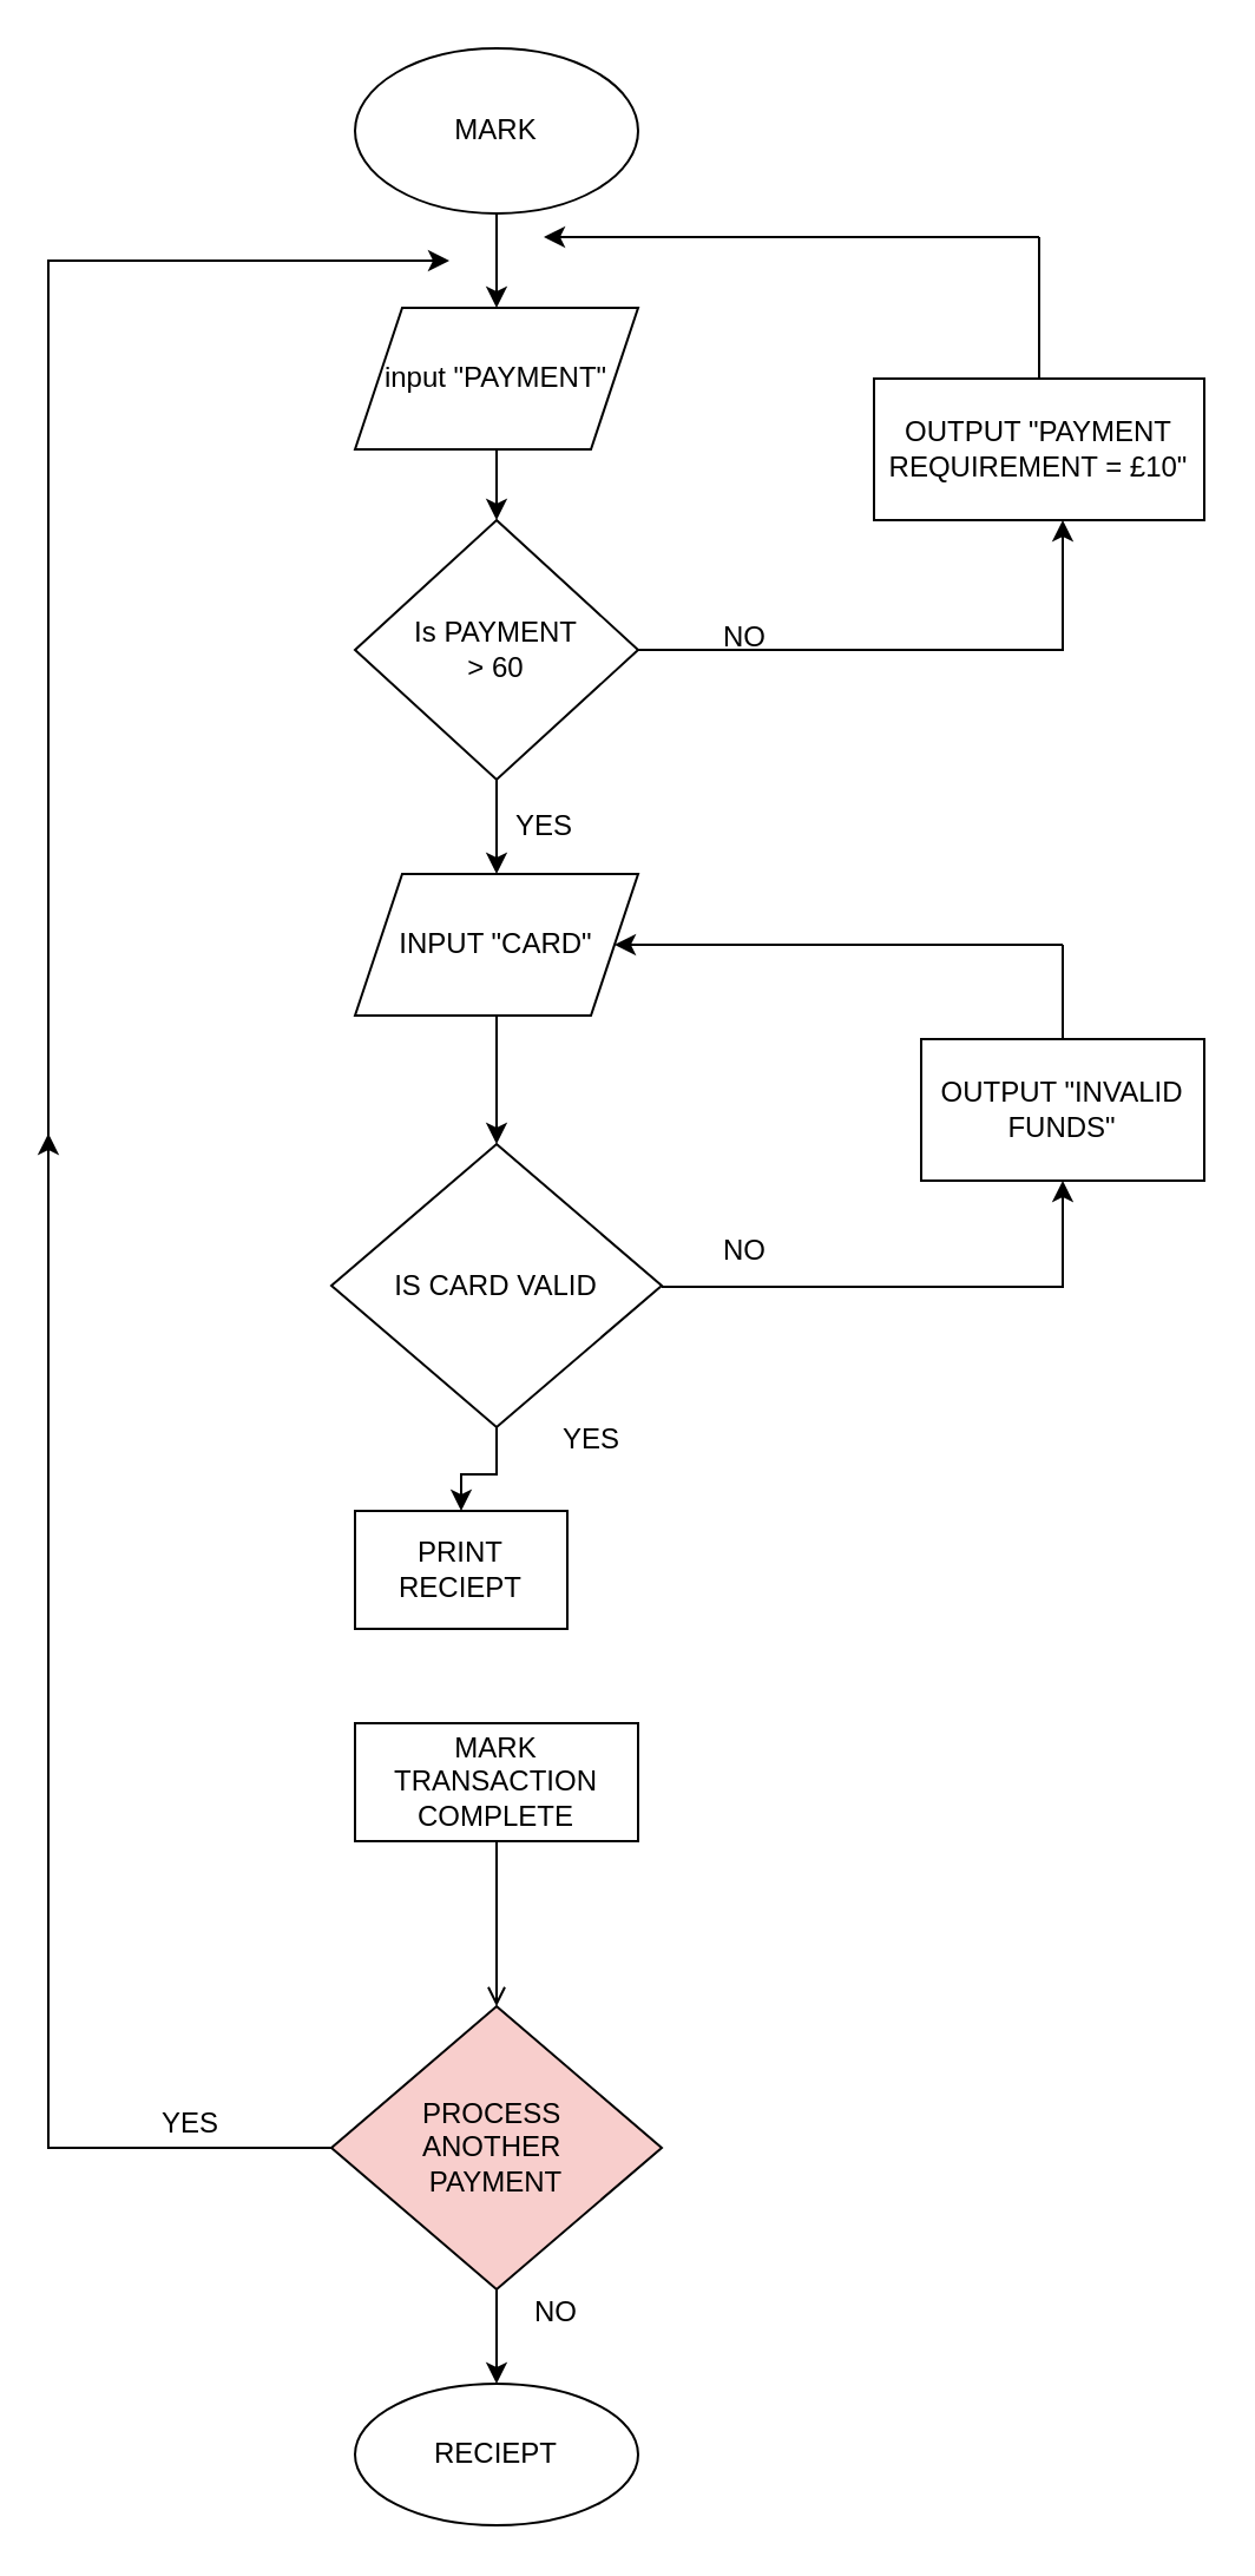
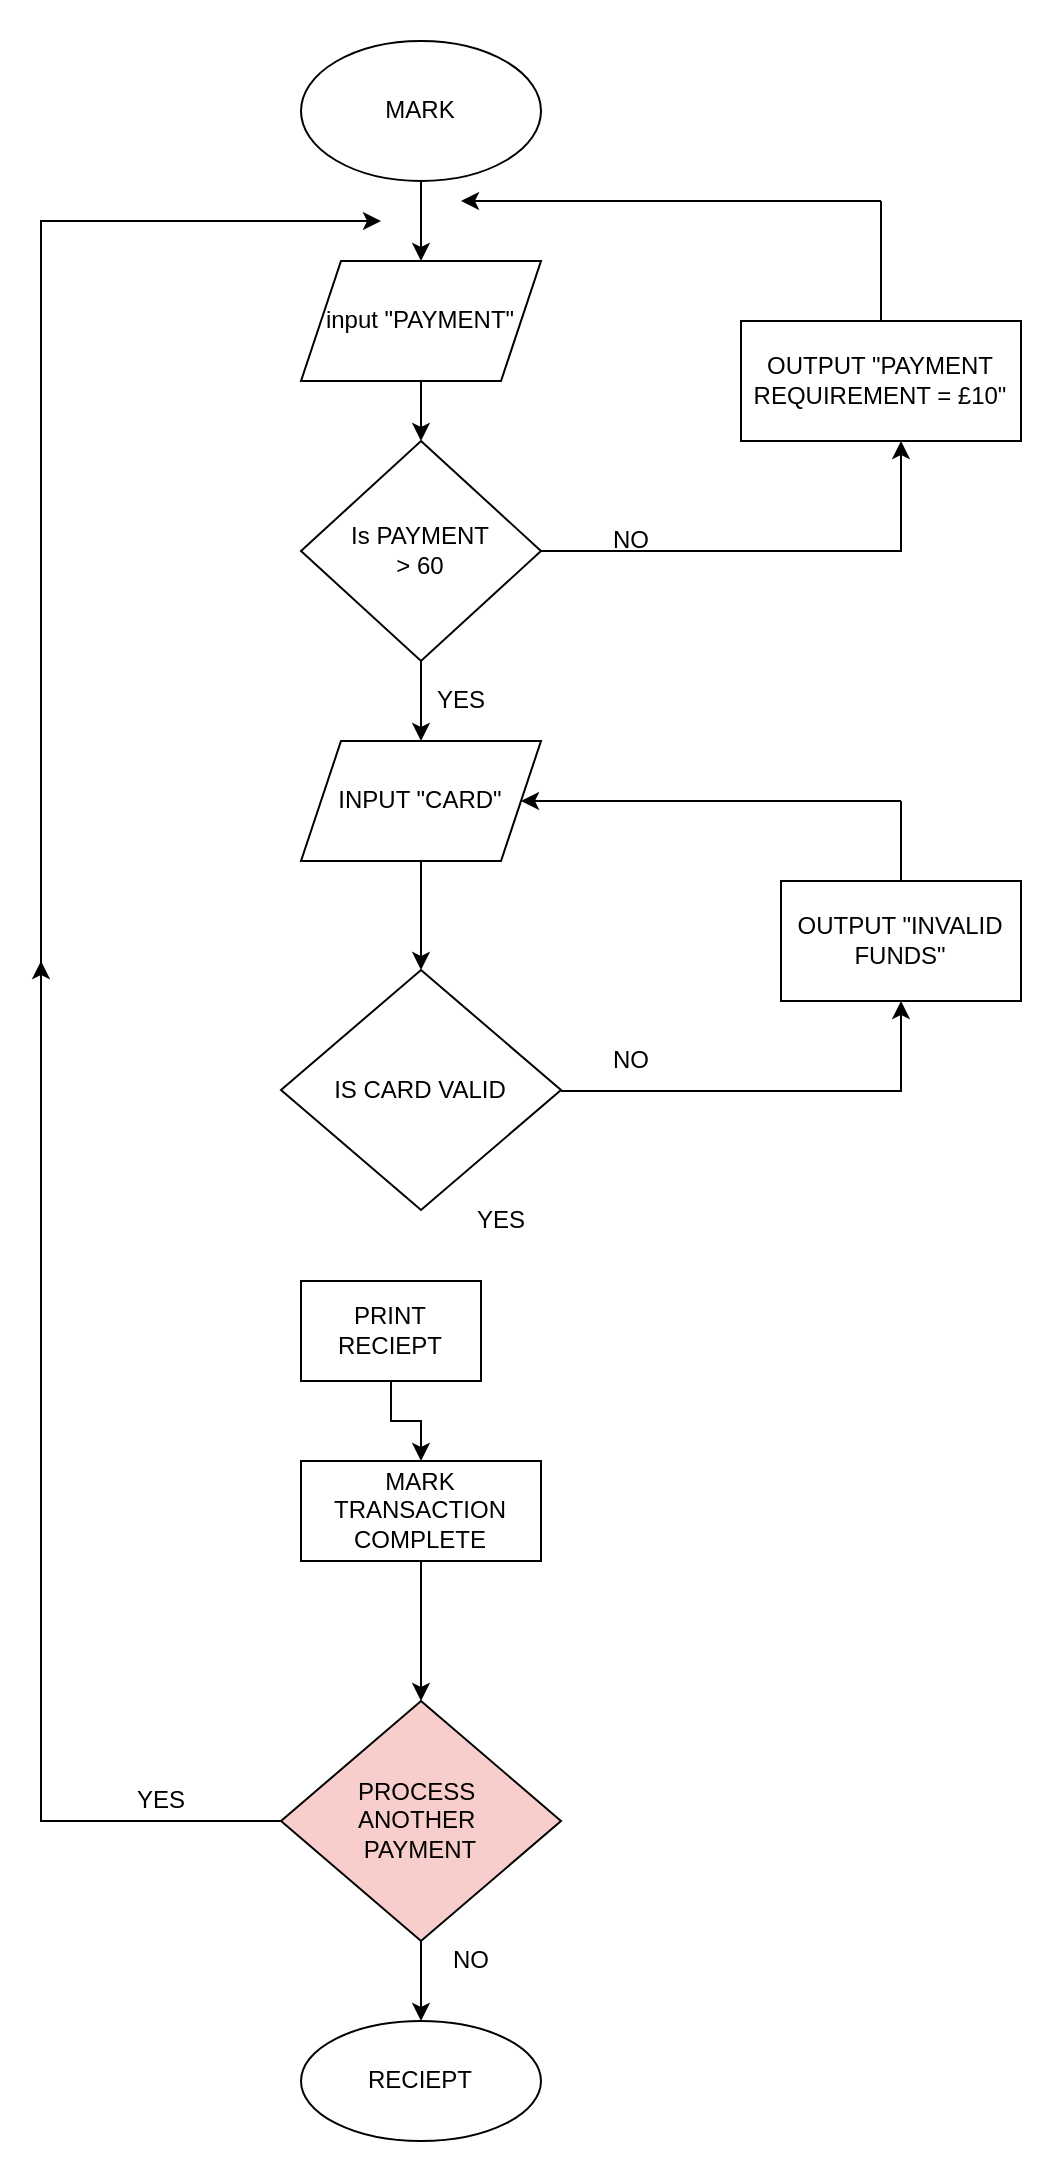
- <mxCell id="15" value="" style="edgeStyle=orthogonalEdgeStyle;rounded=0;orthogonalLoop=1;jettySize=auto;html=1;entryX=0.5;entryY=0;entryDx=0;entryDy=0;" edge="1" parent="1" source="16" target="25"><mxGeometry relative="1" as="geometry"><mxPoint x="210" y="630" as="targetPoint" /></mxGeometry></mxCell>
+ <mxCell id="24" value="" style="edgeStyle=orthogonalEdgeStyle;rounded=0;orthogonalLoop=1;jettySize=auto;html=1;" edge="1" parent="1" source="25" target="26"><mxGeometry relative="1" as="geometry" /></mxCell>
- <mxCell id="28" value="" style="endArrow=open;html=1;rounded=0;exitX=0.5;exitY=1;exitDx=0;exitDy=0;entryX=0.5;entryY=0;entryDx=0;entryDy=0;" edge="1" parent="1" source="26" target="27"><mxGeometry width="50" height="50" relative="1" as="geometry"><mxPoint x="240" y="850" as="sourcePoint" /><mxPoint x="350" y="860" as="targetPoint" /></mxGeometry></mxCell>
+ <mxCell id="28" value="" style="endArrow=classic;html=1;rounded=0;exitX=0.5;exitY=1;exitDx=0;exitDy=0;entryX=0.5;entryY=0;entryDx=0;entryDy=0;" edge="1" parent="1" source="26" target="27"><mxGeometry width="50" height="50" relative="1" as="geometry"><mxPoint x="240" y="850" as="sourcePoint" /><mxPoint x="350" y="860" as="targetPoint" /></mxGeometry></mxCell>
